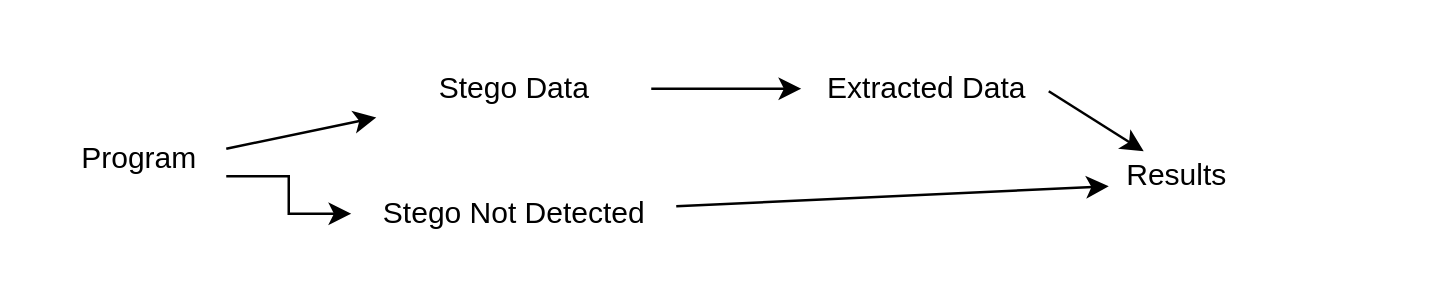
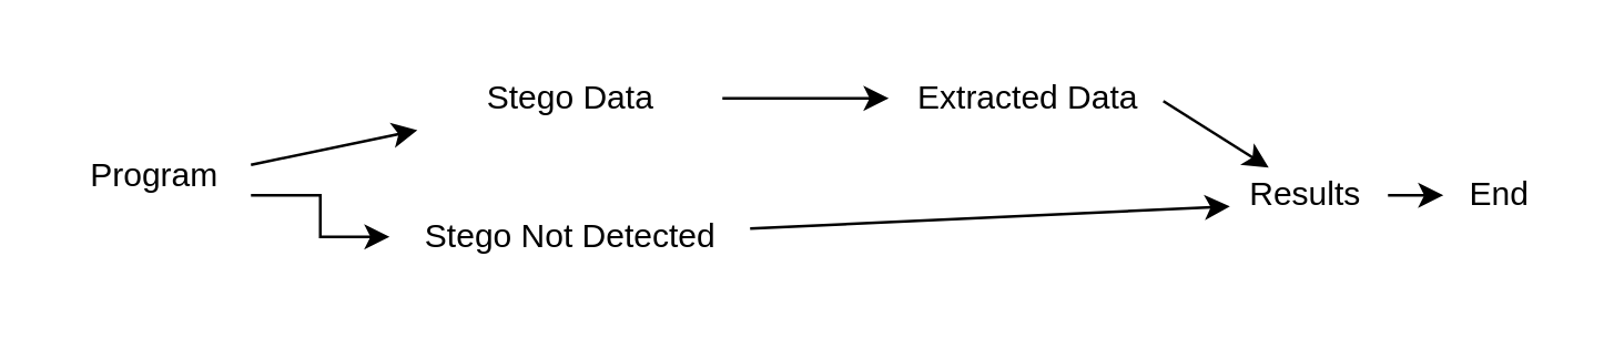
+ <mxCell id="13" value="" style="endArrow=classic;html=1;rounded=0;" edge="1" parent="1" source="8" target="7"><mxGeometry width="50" height="50" relative="1" as="geometry"><mxPoint x="290" y="65" as="sourcePoint" /><mxPoint x="350" y="65" as="targetPoint" /><Array as="points" /></mxGeometry></mxCell>
+ <mxCell id="7" value="&lt;div&gt;End&lt;/div&gt;" style="text;html=1;align=center;verticalAlign=middle;resizable=0;points=[];autosize=1;strokeColor=none;fillColor=none;" vertex="1" parent="1"><mxGeometry x="520" y="55" width="40" height="30" as="geometry" /></mxCell>
